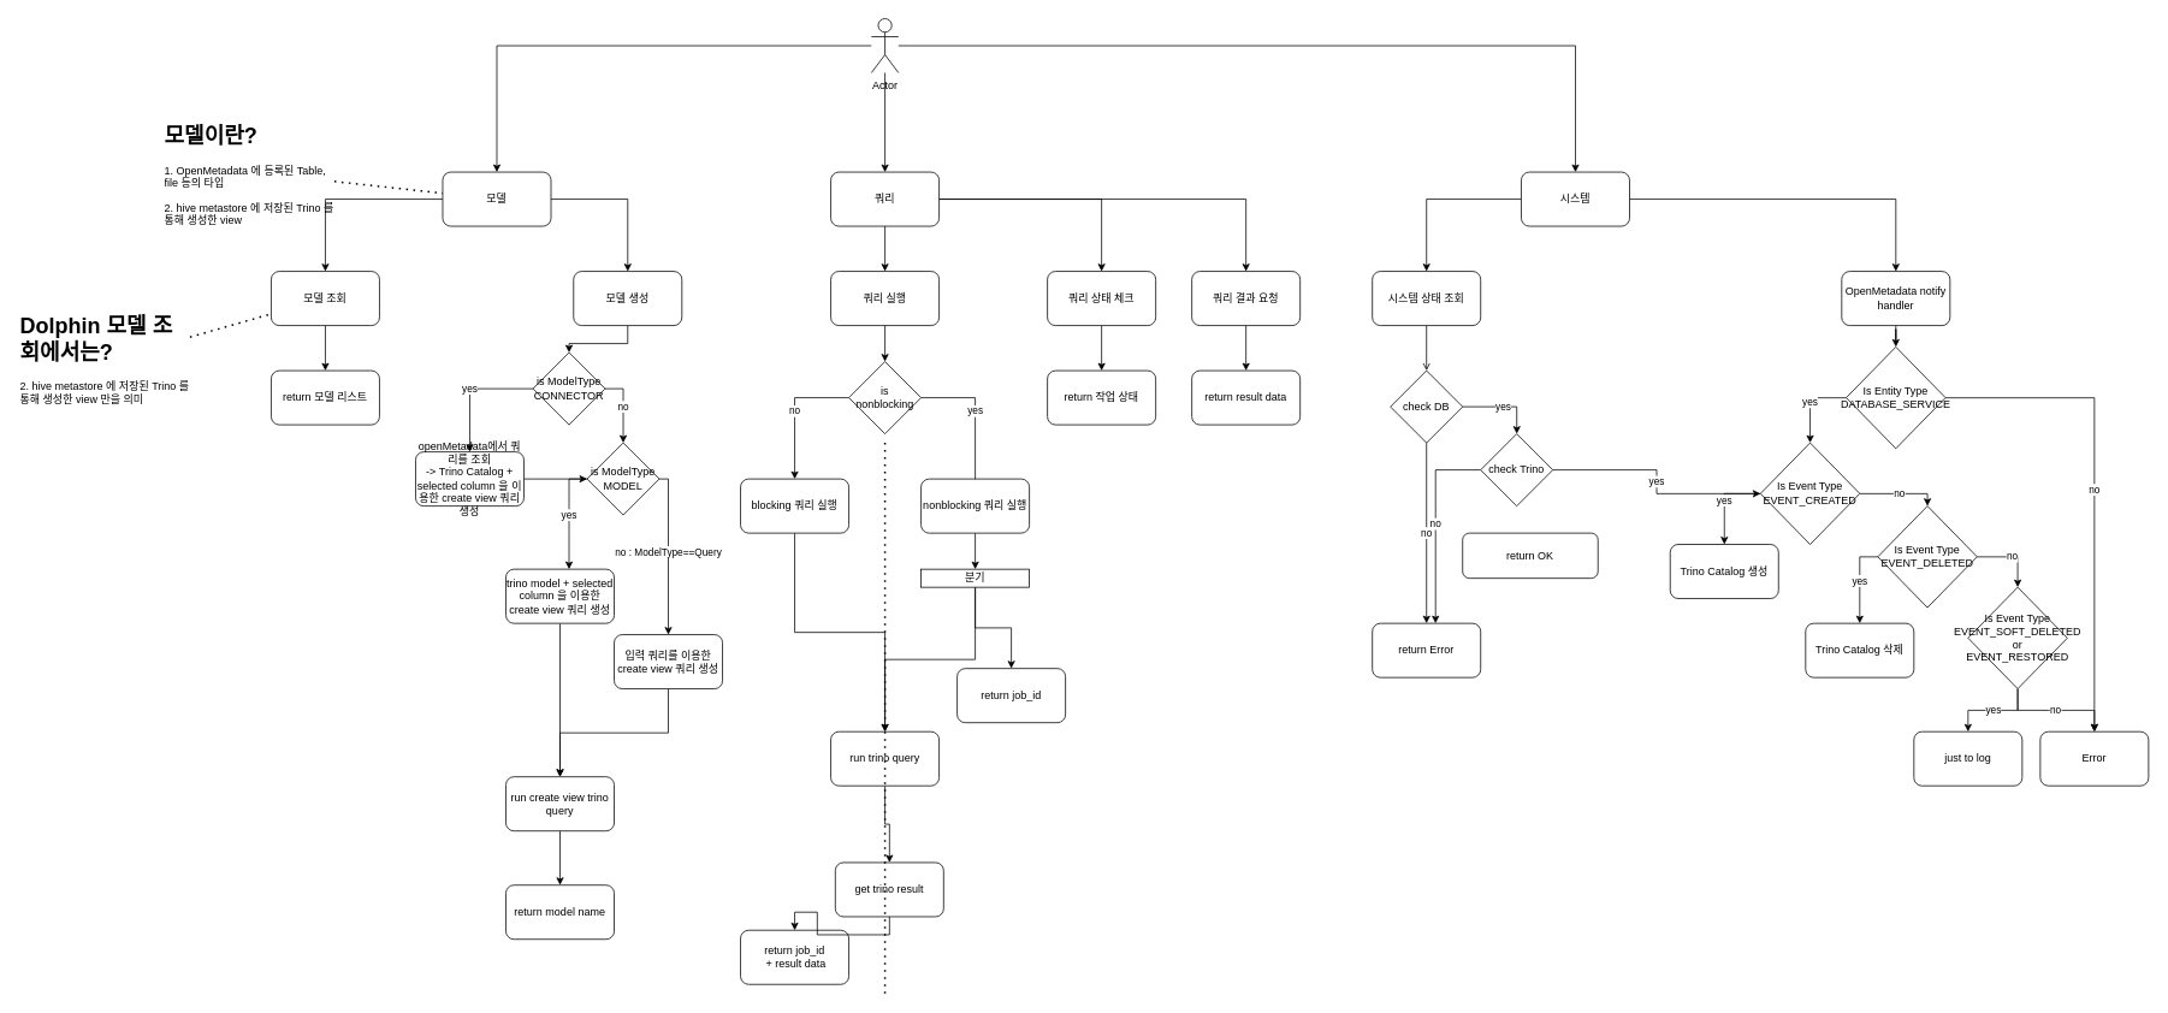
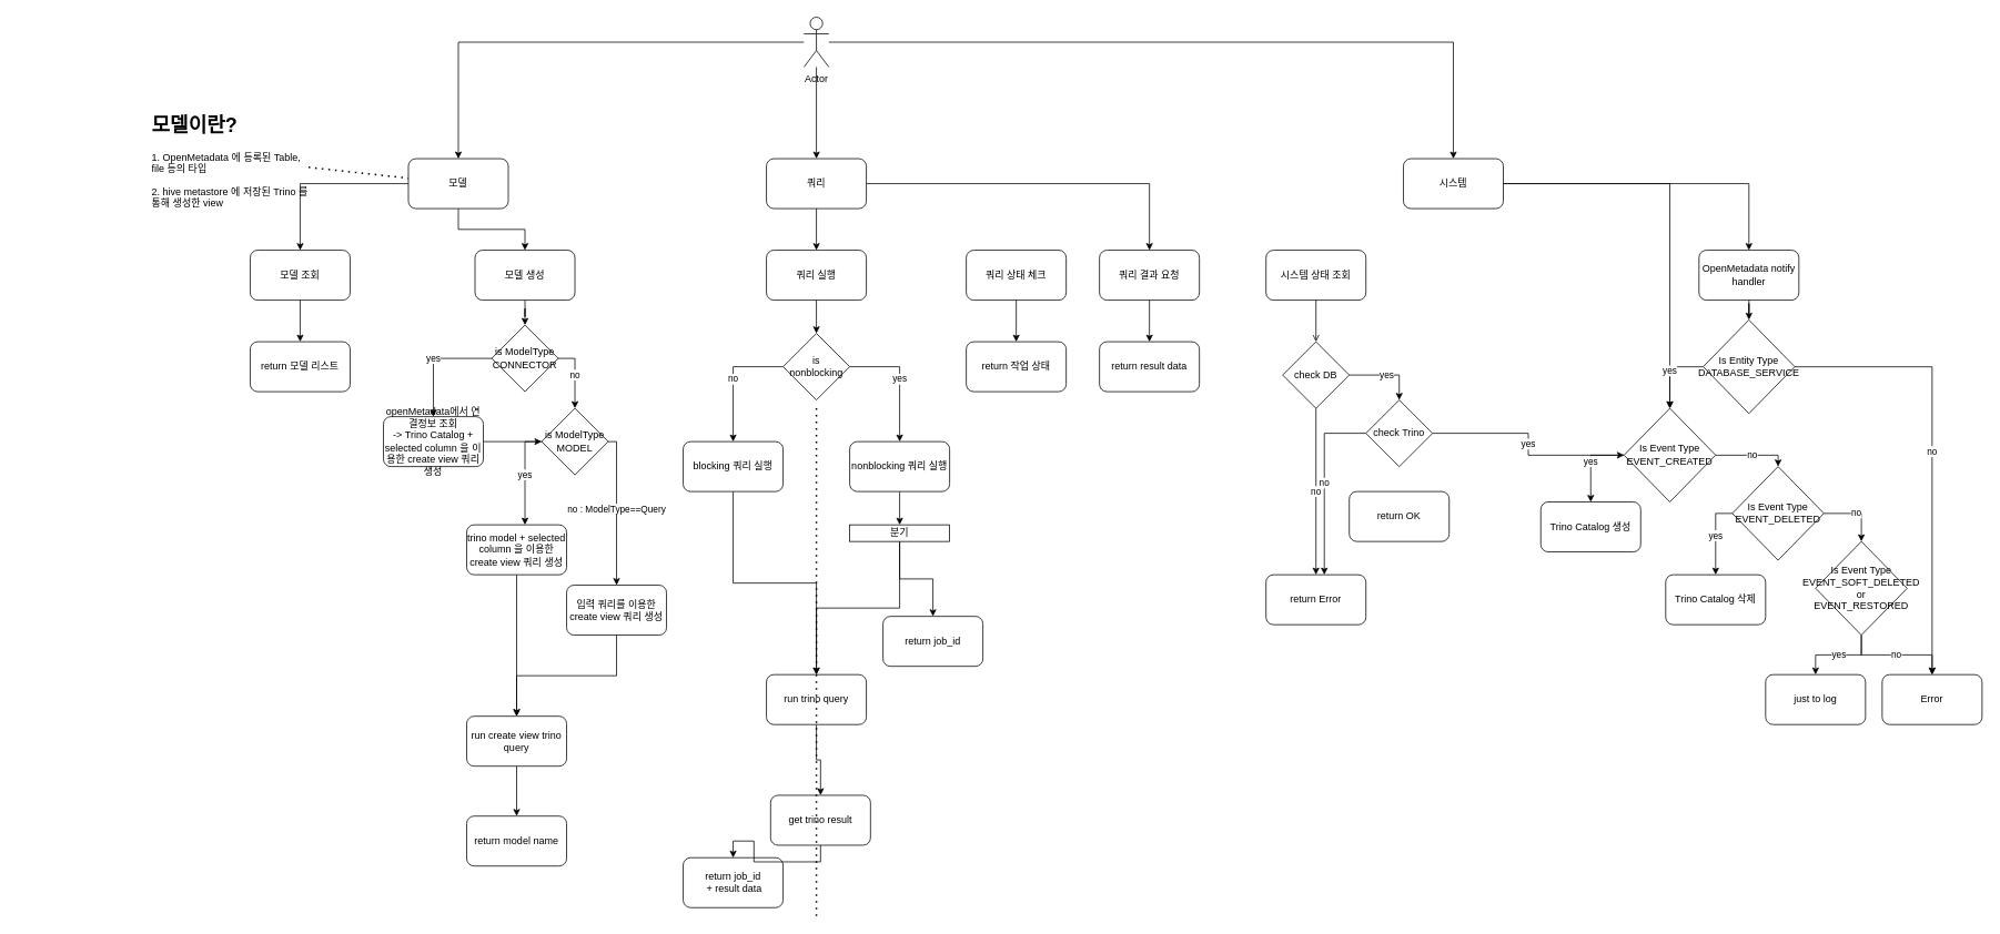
- <mxCell id="19" style="edgeStyle=orthogonalEdgeStyle;rounded=0;orthogonalLoop=1;jettySize=auto;html=1;" edge="1" parent="1" source="21" target="9"><mxGeometry relative="1" as="geometry" /></mxCell>
+ <mxCell id="19" style="edgeStyle=orthogonalEdgeStyle;rounded=0;orthogonalLoop=1;jettySize=auto;html=1;" edge="1" parent="1" source="21" target="56"><mxGeometry relative="1" as="geometry" /></mxCell>
- <mxCell id="16" style="edgeStyle=orthogonalEdgeStyle;rounded=0;orthogonalLoop=1;jettySize=auto;html=1;" edge="1" parent="1" source="18" target="43"><mxGeometry relative="1" as="geometry"><mxPoint x="1180" y="280" as="targetPoint" /></mxGeometry></mxCell>
- <mxCell id="5" value="모델 생성" style="rounded=1;whiteSpace=wrap;html=1;" vertex="1" parent="1"><mxGeometry x="635" y="300" width="120" height="60" as="geometry" /></mxCell>
+ <mxCell id="5" value="모델 생성" style="rounded=1;whiteSpace=wrap;html=1;" vertex="1" parent="1"><mxGeometry x="570" y="300" width="120" height="60" as="geometry" /></mxCell>
- <mxCell id="70" value="" style="endArrow=none;dashed=1;html=1;dashPattern=1 3;strokeWidth=2;rounded=0;" edge="1" parent="1" source="69" target="3"><mxGeometry width="50" height="50" relative="1" as="geometry"><mxPoint x="200" y="237" as="sourcePoint" /><mxPoint x="390" y="232" as="targetPoint" /></mxGeometry></mxCell>
- <mxCell id="69" value="&lt;h1 style=&quot;margin-top: 0px;&quot;&gt;Dolphin 모델 조회에서는?&lt;/h1&gt;&lt;p&gt;2.&amp;nbsp;&lt;span style=&quot;text-align: center; background-color: initial;&quot;&gt;hive metastore 에 저장된 Trino 를 통해 생성한 view 만을 의미&lt;/span&gt;&lt;/p&gt;" style="text;html=1;whiteSpace=wrap;overflow=hidden;rounded=0;" vertex="1" parent="1"><mxGeometry x="20" y="340" width="190" height="120" as="geometry" /></mxCell>
- <mxCell id="31" value="yes" style="edgeStyle=orthogonalEdgeStyle;rounded=0;orthogonalLoop=1;jettySize=auto;html=1;endArrow=none;" edge="1" parent="1" source="32" target="25"><mxGeometry relative="1" as="geometry"><Array as="points"><mxPoint x="1080" y="440" /></Array></mxGeometry></mxCell>
+ <mxCell id="31" value="yes" style="edgeStyle=orthogonalEdgeStyle;rounded=0;orthogonalLoop=1;jettySize=auto;html=1;" edge="1" parent="1" source="32" target="25"><mxGeometry relative="1" as="geometry"><Array as="points"><mxPoint x="1080" y="440" /></Array></mxGeometry></mxCell>
- <mxCell id="72" value="openMetadata에서 쿼리를 조회&lt;br&gt;-&amp;gt; Trino Catalog + selected column 을 이용한 create view 쿼리 생성" style="rounded=1;whiteSpace=wrap;html=1;" vertex="1" parent="1"><mxGeometry x="460" y="500" width="120" height="60" as="geometry" /></mxCell>
+ <mxCell id="72" value="openMetadata에서 연결정보 조회&lt;br&gt;-&amp;gt; Trino Catalog + selected column 을 이용한 create view 쿼리 생성" style="rounded=1;whiteSpace=wrap;html=1;" vertex="1" parent="1"><mxGeometry x="460" y="500" width="120" height="60" as="geometry" /></mxCell>
- <mxCell id="92" value="return OK" style="rounded=1;whiteSpace=wrap;html=1;" vertex="1" parent="1"><mxGeometry x="1620" y="590" width="150" height="50" as="geometry" /></mxCell>
+ <mxCell id="92" value="return OK" style="rounded=1;whiteSpace=wrap;html=1;" vertex="1" parent="1"><mxGeometry x="1620" y="590" width="120" height="60" as="geometry" /></mxCell>
